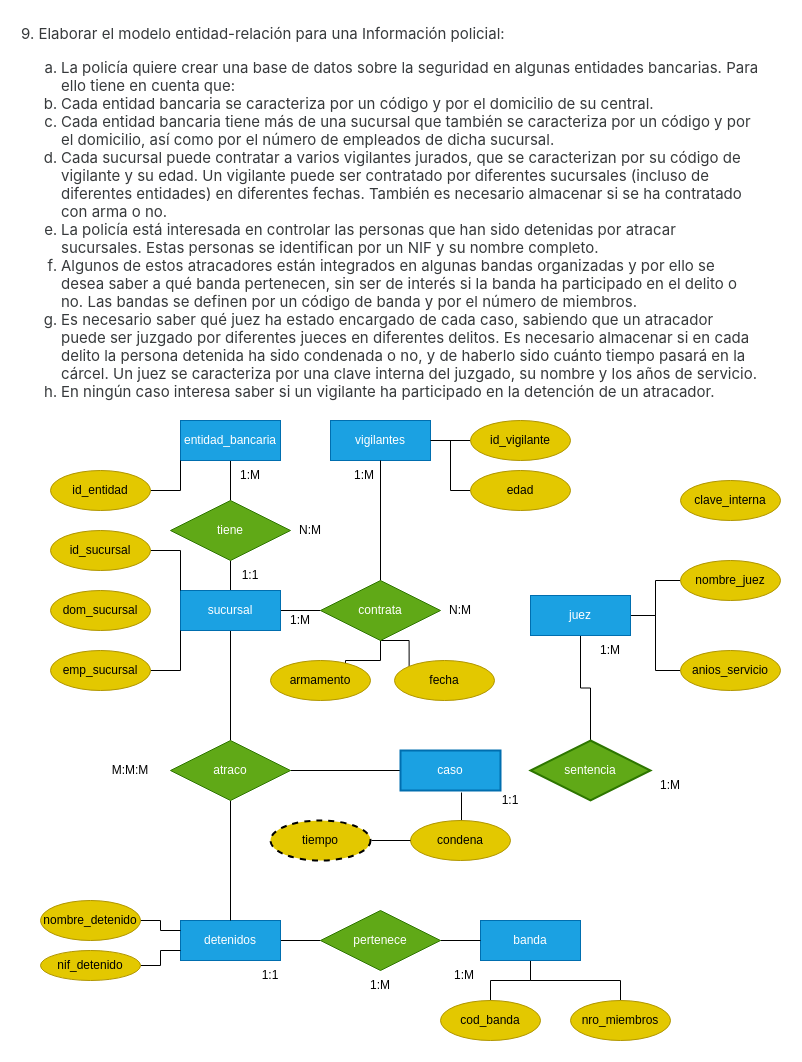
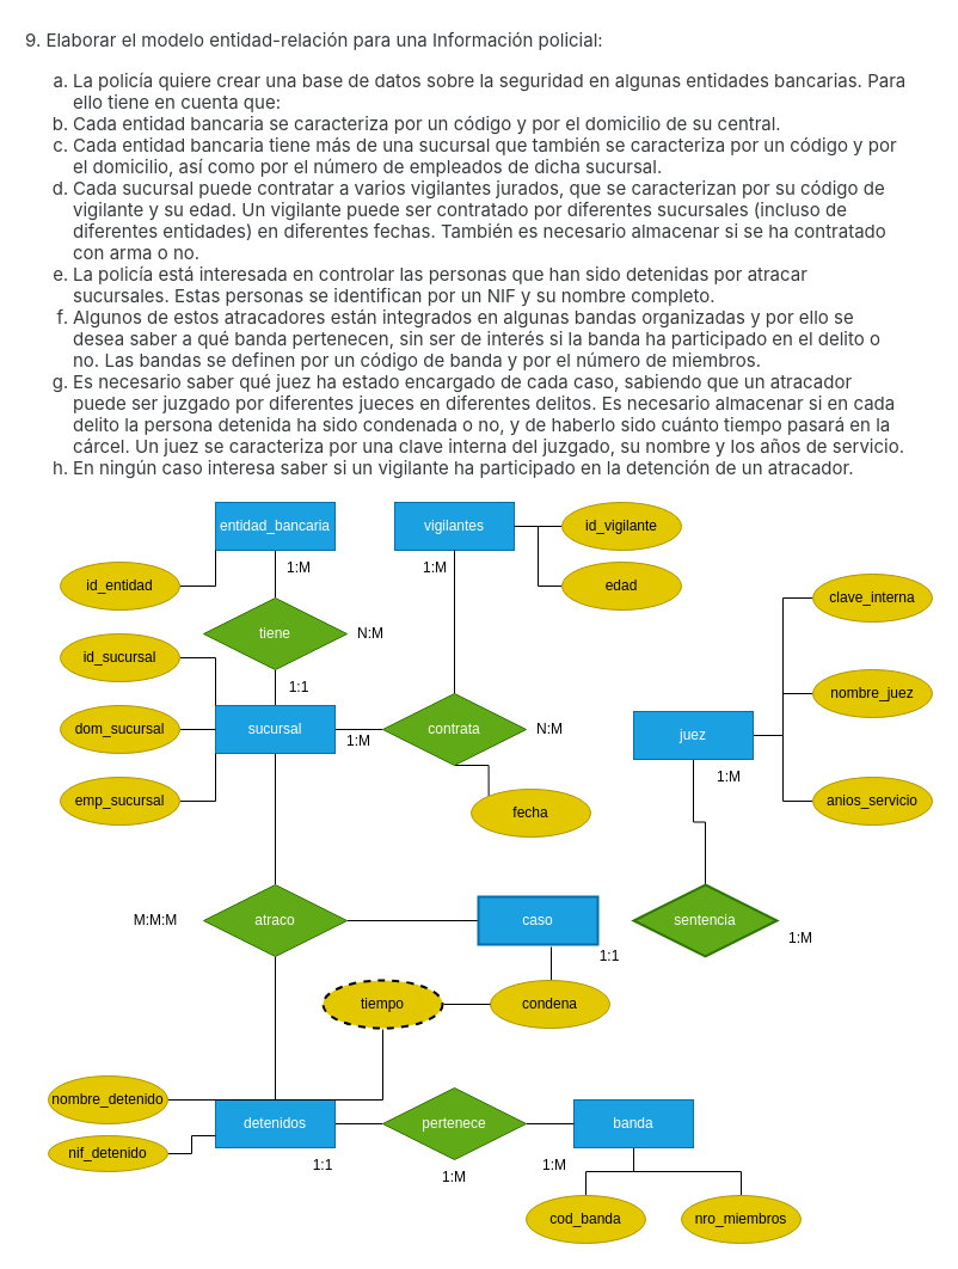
+ <mxCell id="39" style="edgeStyle=orthogonalEdgeStyle;rounded=0;orthogonalLoop=1;jettySize=auto;html=1;exitX=1;exitY=0.5;exitDx=0;exitDy=0;entryX=0;entryY=0.5;entryDx=0;entryDy=0;endArrow=none;endFill=0;" edge="1" parent="1" source="43" target="44"><mxGeometry relative="1" as="geometry" /></mxCell>
+ <mxCell id="13" style="edgeStyle=orthogonalEdgeStyle;rounded=0;orthogonalLoop=1;jettySize=auto;html=1;exitX=1;exitY=0.5;exitDx=0;exitDy=0;entryX=0;entryY=0.5;entryDx=0;entryDy=0;endArrow=none;endFill=0;" edge="1" parent="1" source="14" target="10"><mxGeometry relative="1" as="geometry" /></mxCell>
- <mxCell id="22" style="edgeStyle=orthogonalEdgeStyle;rounded=0;orthogonalLoop=1;jettySize=auto;html=1;exitX=0.5;exitY=1;exitDx=0;exitDy=0;entryX=0.75;entryY=0.075;entryDx=0;entryDy=0;entryPerimeter=0;endArrow=none;endFill=0;" edge="1" parent="1" source="25" target="27"><mxGeometry relative="1" as="geometry" /></mxCell>
- <mxCell id="27" value="armamento" style="ellipse;whiteSpace=wrap;html=1;align=center;fillColor=#e3c800;fontColor=#000000;strokeColor=#B09500;" vertex="1" parent="1"><mxGeometry x="270" y="660" width="100" height="40" as="geometry" /></mxCell>
- <mxCell id="32" style="edgeStyle=orthogonalEdgeStyle;rounded=0;orthogonalLoop=1;jettySize=auto;html=1;exitX=1;exitY=0.5;exitDx=0;exitDy=0;entryX=0;entryY=0.25;entryDx=0;entryDy=0;endArrow=none;endFill=0;" edge="1" parent="1" source="33" target="29"><mxGeometry relative="1" as="geometry" /></mxCell>
+ <mxCell id="32" style="edgeStyle=orthogonalEdgeStyle;rounded=0;orthogonalLoop=1;jettySize=auto;html=1;exitX=1;exitY=0.5;exitDx=0;exitDy=0;endArrow=none;endFill=0;" edge="1" parent="1" source="33" target="56"><mxGeometry relative="1" as="geometry" /></mxCell>
